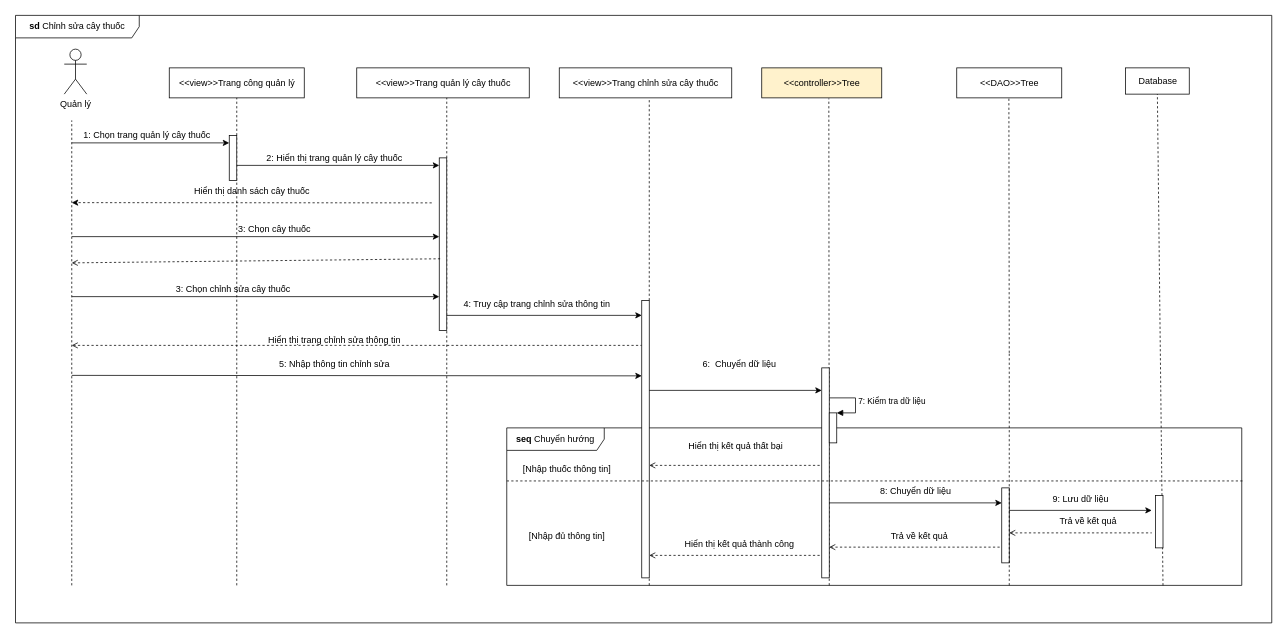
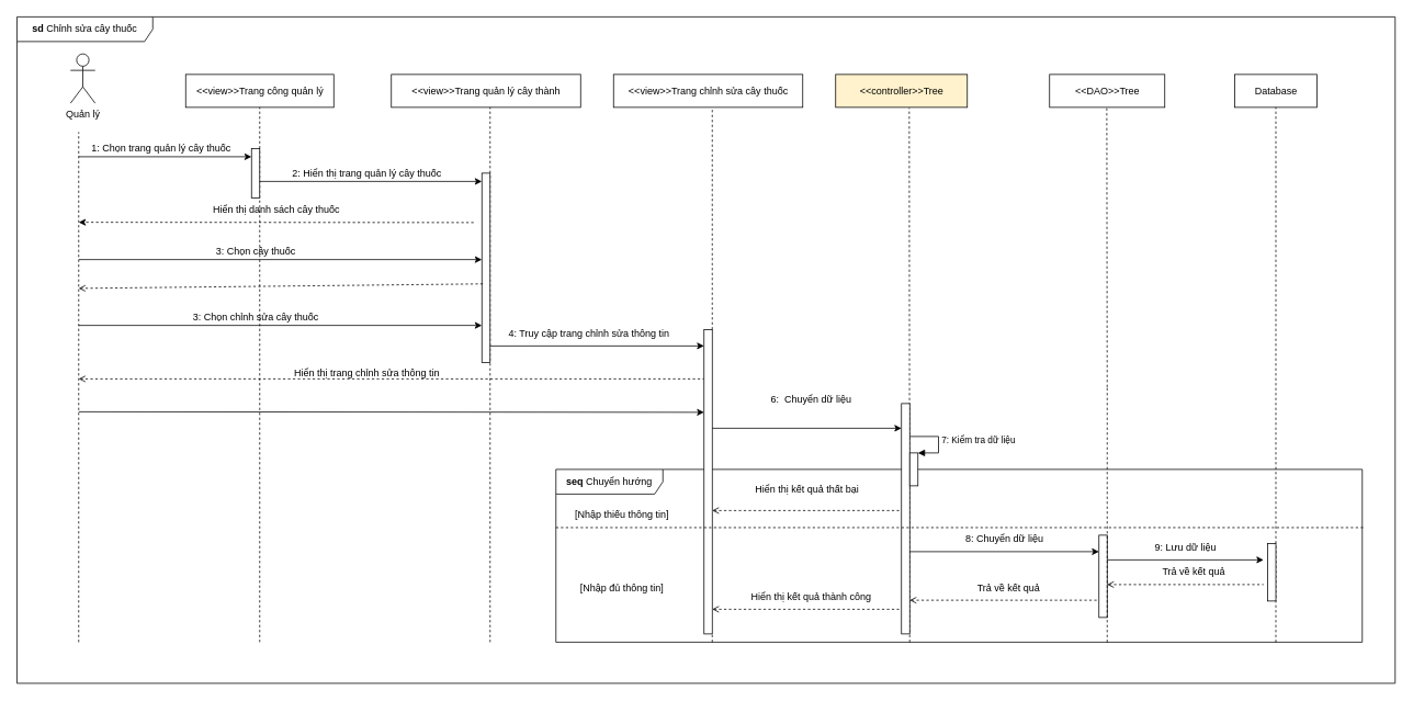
- <mxCell id="8" value="Database" style="html=1;" parent="1" vertex="1"><mxGeometry x="1500" y="90" width="85" height="35" as="geometry" /></mxCell>
+ <mxCell id="8" value="Database" style="html=1;" parent="1" vertex="1"><mxGeometry x="1500" y="90" width="100" height="40" as="geometry" /></mxCell>
- <mxCell id="19" value="&amp;lt;&amp;lt;view&amp;gt;&amp;gt;Trang quản lý cây thuốc" style="html=1;" parent="1" vertex="1"><mxGeometry x="475" y="90" width="230" height="40" as="geometry" /></mxCell>
+ <mxCell id="19" value="&amp;lt;&amp;lt;view&amp;gt;&amp;gt;Trang quản lý cây thành" style="html=1;" parent="1" vertex="1"><mxGeometry x="475" y="90" width="230" height="40" as="geometry" /></mxCell>
- <mxCell id="29" value="3: Chọn cây thuốc" style="text;html=1;align=center;verticalAlign=middle;resizable=0;points=[];autosize=1;strokeColor=none;fillColor=none;" parent="1" vertex="1"><mxGeometry x="305" y="290" width="120" height="30" as="geometry" /></mxCell>
+ <mxCell id="29" value="3: Chọn cây thuốc" style="text;html=1;align=center;verticalAlign=middle;resizable=0;points=[];autosize=1;strokeColor=none;fillColor=none;" parent="1" vertex="1"><mxGeometry x="250" y="290" width="120" height="30" as="geometry" /></mxCell>
- <mxCell id="43" value="5: Nhập thông tin chỉnh sửa" style="text;html=1;align=center;verticalAlign=middle;resizable=0;points=[];autosize=1;strokeColor=none;fillColor=none;" vertex="1" parent="1"><mxGeometry x="360" y="470" width="170" height="30" as="geometry" /></mxCell>
- <mxCell id="60" value="[Nhập thuốc thông tin]" style="text;html=1;align=center;verticalAlign=middle;resizable=0;points=[];autosize=1;strokeColor=none;fillColor=none;" vertex="1" parent="1"><mxGeometry x="685" y="610" width="140" height="30" as="geometry" /></mxCell>
+ <mxCell id="60" value="[Nhập thiếu thông tin]" style="text;html=1;align=center;verticalAlign=middle;resizable=0;points=[];autosize=1;strokeColor=none;fillColor=none;" vertex="1" parent="1"><mxGeometry x="685" y="610" width="140" height="30" as="geometry" /></mxCell>
